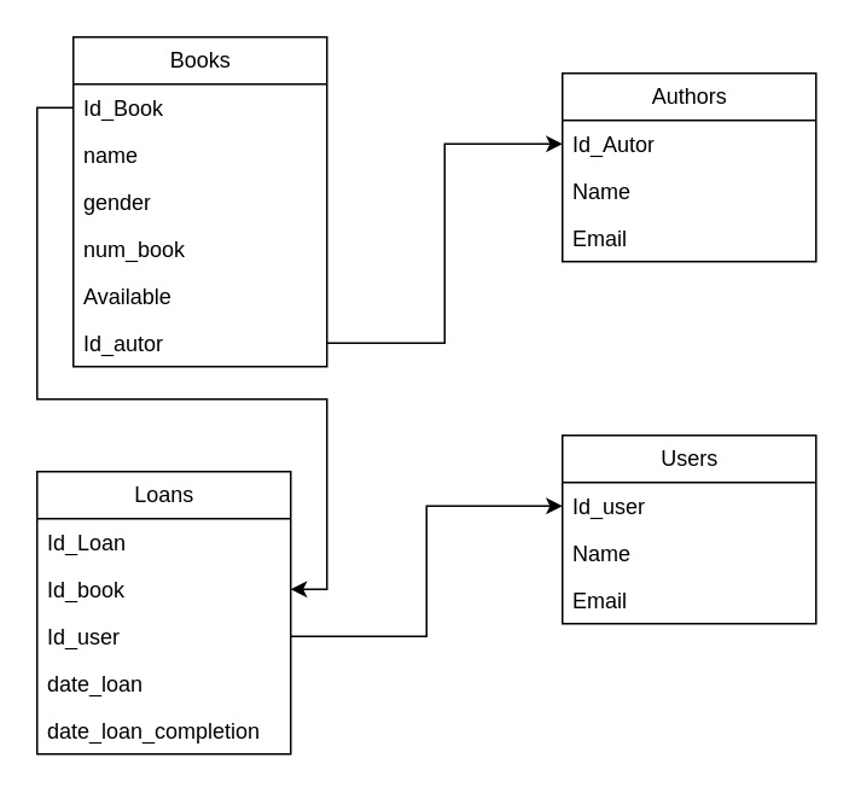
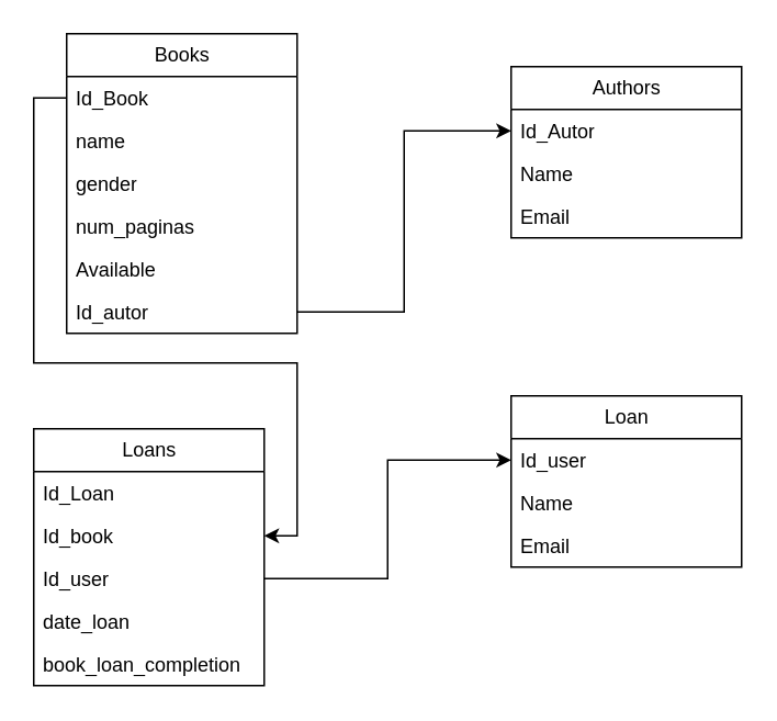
- <mxCell id="6" value="num_book" style="text;strokeColor=none;fillColor=none;align=left;verticalAlign=top;spacingLeft=4;spacingRight=4;overflow=hidden;rotatable=0;points=[[0,0.5],[1,0.5]];portConstraint=eastwest;whiteSpace=wrap;html=1;" vertex="1" parent="2"><mxGeometry y="104" width="140" height="26" as="geometry" /></mxCell>
+ <mxCell id="6" value="num_paginas" style="text;strokeColor=none;fillColor=none;align=left;verticalAlign=top;spacingLeft=4;spacingRight=4;overflow=hidden;rotatable=0;points=[[0,0.5],[1,0.5]];portConstraint=eastwest;whiteSpace=wrap;html=1;" vertex="1" parent="2"><mxGeometry y="104" width="140" height="26" as="geometry" /></mxCell>
- <mxCell id="19" value="Users" style="swimlane;fontStyle=0;childLayout=stackLayout;horizontal=1;startSize=26;fillColor=none;horizontalStack=0;resizeParent=1;resizeParentMax=0;resizeLast=0;collapsible=1;marginBottom=0;html=1;" vertex="1" parent="1"><mxGeometry x="310" y="240" width="140" height="104" as="geometry" /></mxCell>
+ <mxCell id="19" value="Loan" style="swimlane;fontStyle=0;childLayout=stackLayout;horizontal=1;startSize=26;fillColor=none;horizontalStack=0;resizeParent=1;resizeParentMax=0;resizeLast=0;collapsible=1;marginBottom=0;html=1;" vertex="1" parent="1"><mxGeometry x="310" y="240" width="140" height="104" as="geometry" /></mxCell>
- <mxCell id="18" value="date_loan_completion" style="text;strokeColor=none;fillColor=none;align=left;verticalAlign=top;spacingLeft=4;spacingRight=4;overflow=hidden;rotatable=0;points=[[0,0.5],[1,0.5]];portConstraint=eastwest;whiteSpace=wrap;html=1;" vertex="1" parent="13"><mxGeometry y="130" width="140" height="26" as="geometry" /></mxCell>
+ <mxCell id="18" value="book_loan_completion" style="text;strokeColor=none;fillColor=none;align=left;verticalAlign=top;spacingLeft=4;spacingRight=4;overflow=hidden;rotatable=0;points=[[0,0.5],[1,0.5]];portConstraint=eastwest;whiteSpace=wrap;html=1;" vertex="1" parent="13"><mxGeometry y="130" width="140" height="26" as="geometry" /></mxCell>
